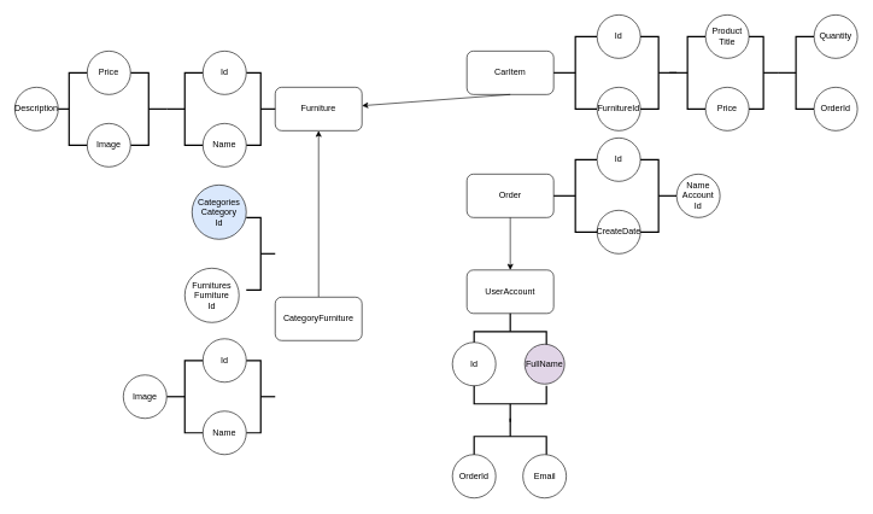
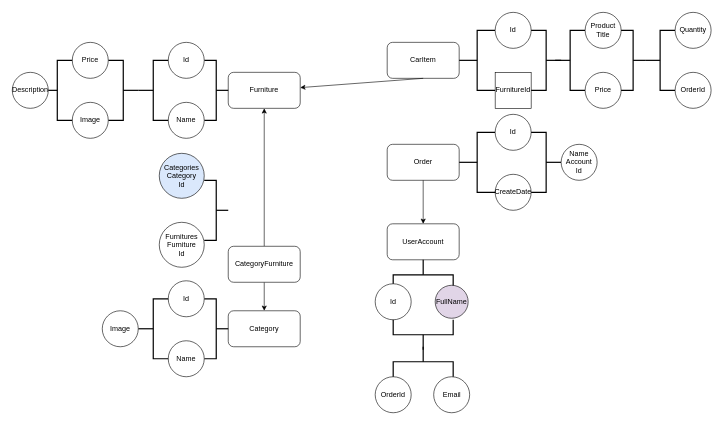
- <mxCell id="37" value="FurnitureId" style="ellipse;whiteSpace=wrap;html=1;aspect=fixed;" parent="33" vertex="1"><mxGeometry x="180" y="100" width="60" height="60" as="geometry" /></mxCell>
+ <mxCell id="37" value="FurnitureId" style="whiteSpace=wrap;html=1;aspect=fixed;rounded=0;" parent="33" vertex="1"><mxGeometry x="180" y="100" width="60" height="60" as="geometry" /></mxCell>
- <mxCell id="53" value="Furnitures&lt;br&gt;Furniture&lt;br&gt;Id" style="ellipse;whiteSpace=wrap;html=1;aspect=fixed;" parent="1" vertex="1"><mxGeometry x="255" y="370" width="75" height="75" as="geometry" /></mxCell>
+ <mxCell id="53" value="Furnitures&lt;br&gt;Furniture&lt;br&gt;Id" style="ellipse;whiteSpace=wrap;html=1;aspect=fixed;" parent="1" vertex="1"><mxGeometry x="265" y="370" width="75" height="75" as="geometry" /></mxCell>
+ <mxCell id="48" style="edgeStyle=orthogonalEdgeStyle;rounded=0;orthogonalLoop=1;jettySize=auto;html=1;exitX=0.5;exitY=1;exitDx=0;exitDy=0;entryX=0.5;entryY=0;entryDx=0;entryDy=0;" parent="1" source="50" target="12" edge="1"><mxGeometry relative="1" as="geometry" /></mxCell>
+ <mxCell id="12" value="Category" style="rounded=1;whiteSpace=wrap;html=1;" parent="1" vertex="1"><mxGeometry x="380" y="517.5" width="120" height="60" as="geometry" /></mxCell>
